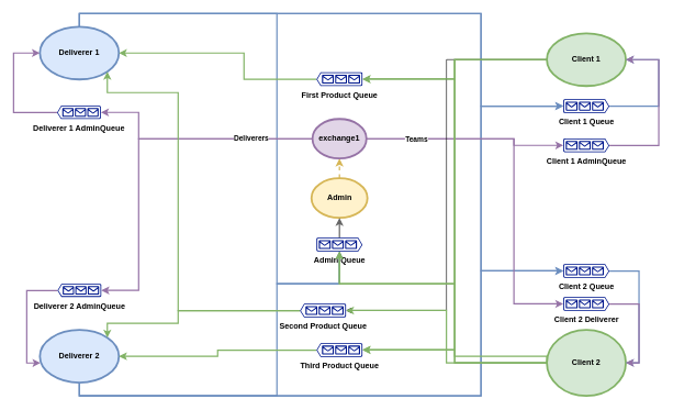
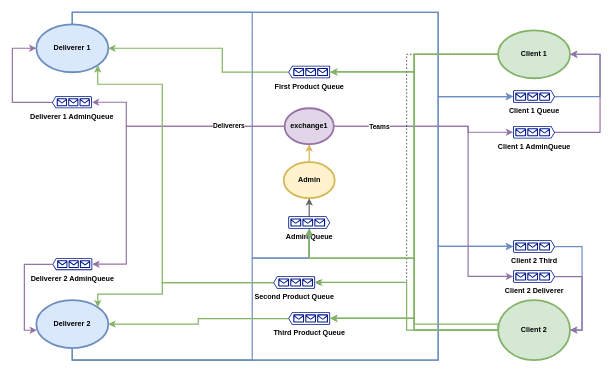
- <mxCell id="10" value="" style="edgeStyle=orthogonalEdgeStyle;rounded=0;orthogonalLoop=1;jettySize=auto;html=1;fillColor=#fff2cc;strokeColor=#d6b656;strokeWidth=2;dashed=1;" edge="1" parent="1" source="11" target="18"><mxGeometry relative="1" as="geometry"><Array as="points"><mxPoint x="515" y="265" /><mxPoint x="515" y="265" /></Array></mxGeometry></mxCell>
+ <mxCell id="10" value="" style="edgeStyle=orthogonalEdgeStyle;rounded=0;orthogonalLoop=1;jettySize=auto;html=1;fillColor=#fff2cc;strokeColor=#d6b656;strokeWidth=2;" edge="1" parent="1" source="11" target="18"><mxGeometry relative="1" as="geometry"><Array as="points"><mxPoint x="515" y="265" /><mxPoint x="515" y="265" /></Array></mxGeometry></mxCell>
- <mxCell id="22" style="edgeStyle=orthogonalEdgeStyle;rounded=0;orthogonalLoop=1;jettySize=auto;html=1;exitX=0;exitY=0.5;exitDx=0;exitDy=0;entryX=0;entryY=0.5;entryDx=0;entryDy=0;entryPerimeter=0;" edge="1" parent="1" source="25" target="35"><mxGeometry relative="1" as="geometry" /></mxCell>
+ <mxCell id="22" style="edgeStyle=orthogonalEdgeStyle;rounded=0;orthogonalLoop=1;jettySize=auto;html=1;exitX=0;exitY=0.5;exitDx=0;exitDy=0;entryX=0;entryY=0.5;entryDx=0;entryDy=0;entryPerimeter=0;dashed=1;" edge="1" parent="1" source="25" target="35"><mxGeometry relative="1" as="geometry" /></mxCell>
- <mxCell id="39" value="&lt;b&gt;Client 2 Queue&lt;br&gt;&lt;/b&gt;" style="aspect=fixed;pointerEvents=1;shadow=0;dashed=0;html=1;strokeColor=none;labelPosition=center;verticalLabelPosition=bottom;verticalAlign=top;align=center;fillColor=#00188D;shape=mxgraph.azure.queue_generic" vertex="1" parent="1"><mxGeometry x="855" y="400" width="70" height="21" as="geometry" /></mxCell>
+ <mxCell id="39" value="&lt;b&gt;Client 2 Third&lt;br&gt;&lt;/b&gt;" style="aspect=fixed;pointerEvents=1;shadow=0;dashed=0;html=1;strokeColor=none;labelPosition=center;verticalLabelPosition=bottom;verticalAlign=top;align=center;fillColor=#00188D;shape=mxgraph.azure.queue_generic" vertex="1" parent="1"><mxGeometry x="855" y="400" width="70" height="21" as="geometry" /></mxCell>
